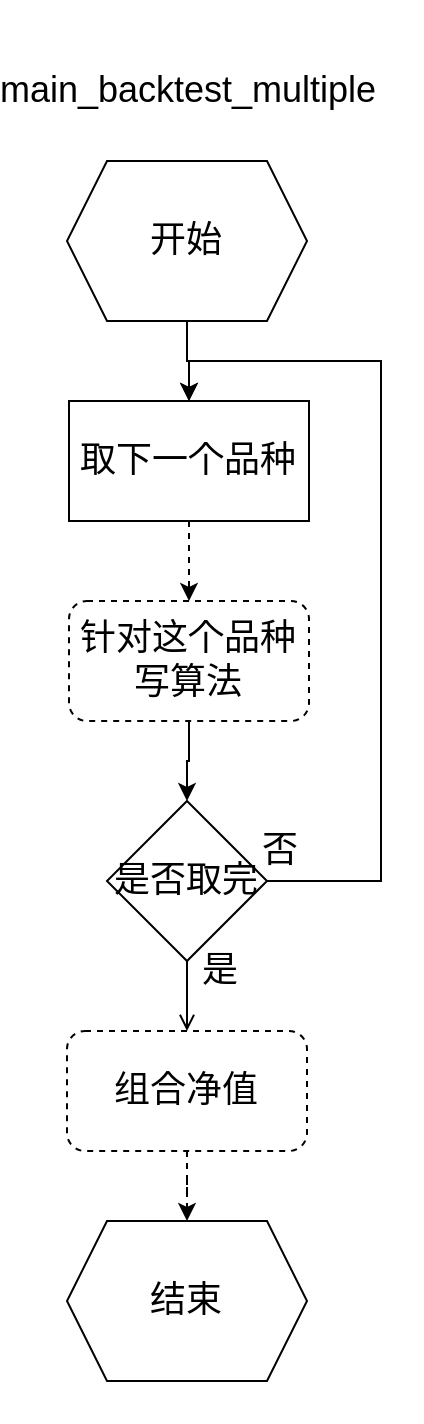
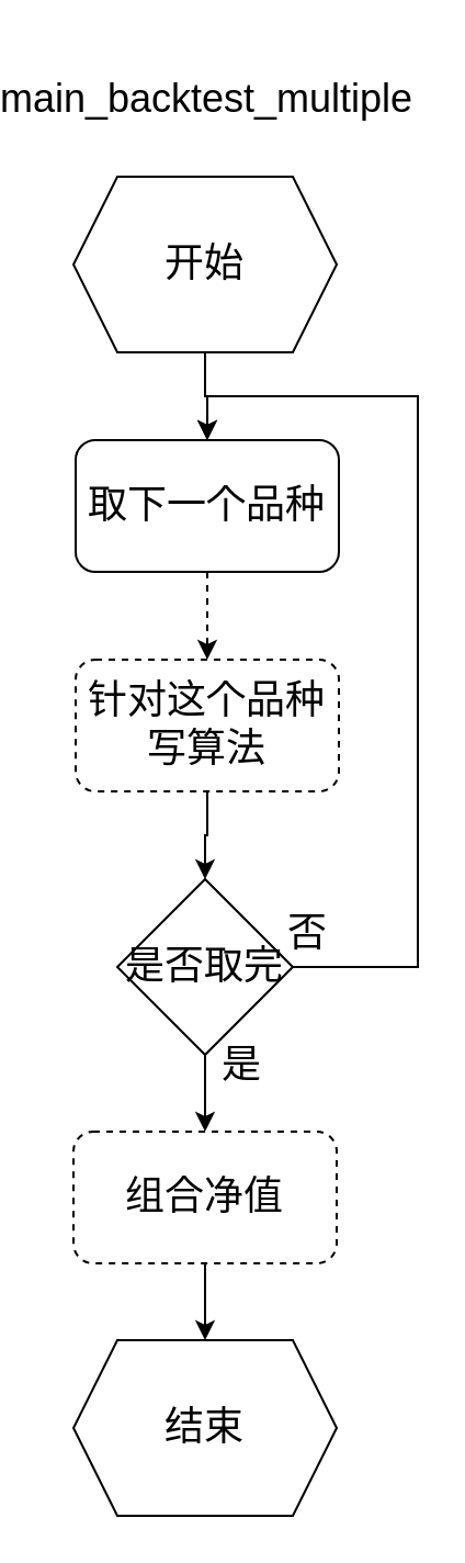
- <mxCell id="3" value="取下一个品种" style="whiteSpace=wrap;html=1;fontSize=18;rounded=0;" vertex="1" parent="1"><mxGeometry x="30" y="200" width="120" height="60" as="geometry" /></mxCell>
+ <mxCell id="3" value="取下一个品种" style="rounded=1;whiteSpace=wrap;html=1;fontSize=18;" vertex="1" parent="1"><mxGeometry x="30" y="200" width="120" height="60" as="geometry" /></mxCell>
- <mxCell id="7" style="edgeStyle=orthogonalEdgeStyle;rounded=0;orthogonalLoop=1;jettySize=auto;html=1;exitX=0.5;exitY=1;exitDx=0;exitDy=0;fontSize=18;endArrow=open;" edge="1" parent="1" source="8" target="10"><mxGeometry relative="1" as="geometry" /></mxCell>
+ <mxCell id="7" style="edgeStyle=orthogonalEdgeStyle;rounded=0;orthogonalLoop=1;jettySize=auto;html=1;exitX=0.5;exitY=1;exitDx=0;exitDy=0;fontSize=18;" edge="1" parent="1" source="8" target="10"><mxGeometry relative="1" as="geometry" /></mxCell>
- <mxCell id="9" style="edgeStyle=orthogonalEdgeStyle;rounded=0;orthogonalLoop=1;jettySize=auto;html=1;exitX=0.5;exitY=1;exitDx=0;exitDy=0;fontSize=18;dashed=1;" edge="1" parent="1" source="10" target="13"><mxGeometry relative="1" as="geometry" /></mxCell>
+ <mxCell id="9" style="edgeStyle=orthogonalEdgeStyle;rounded=0;orthogonalLoop=1;jettySize=auto;html=1;exitX=0.5;exitY=1;exitDx=0;exitDy=0;fontSize=18;" edge="1" parent="1" source="10" target="13"><mxGeometry relative="1" as="geometry" /></mxCell>
